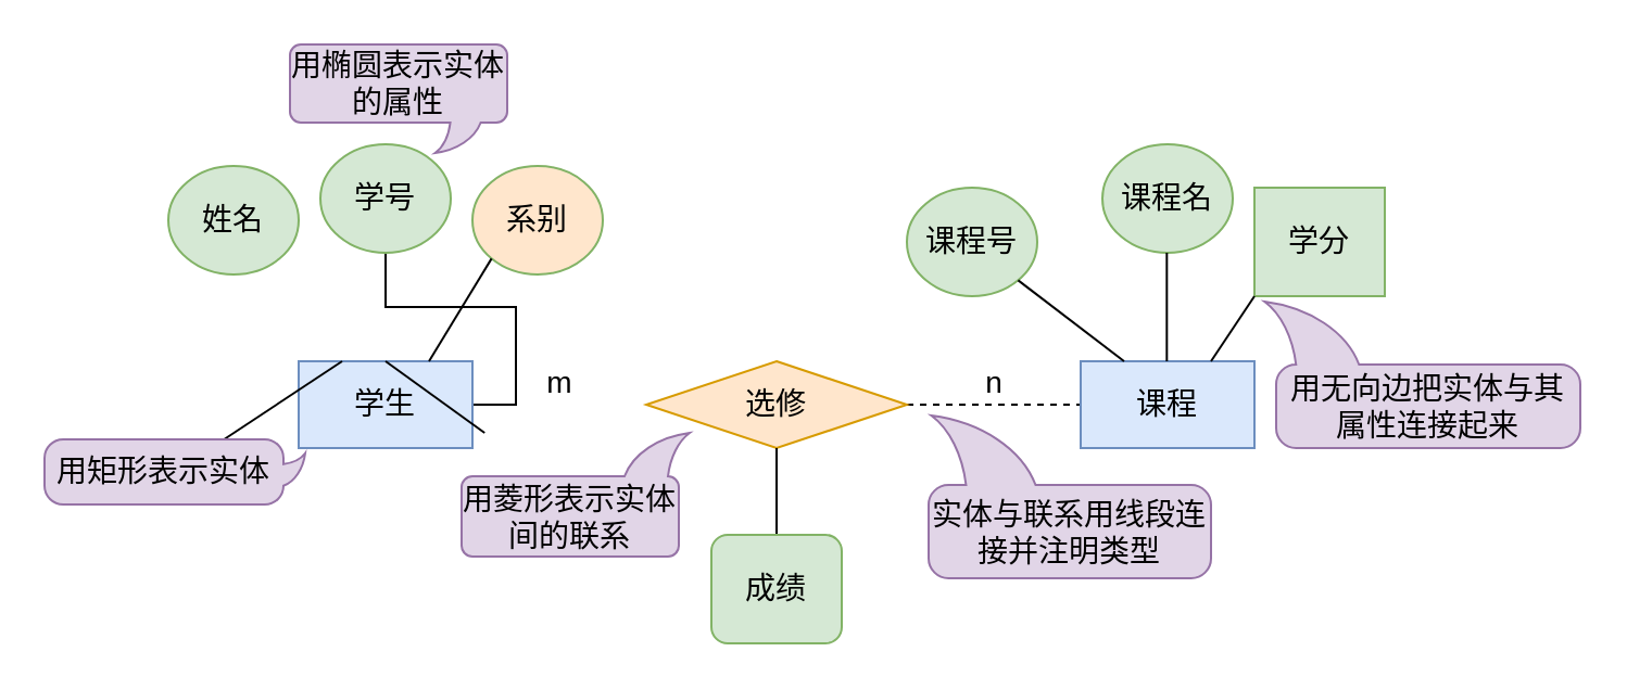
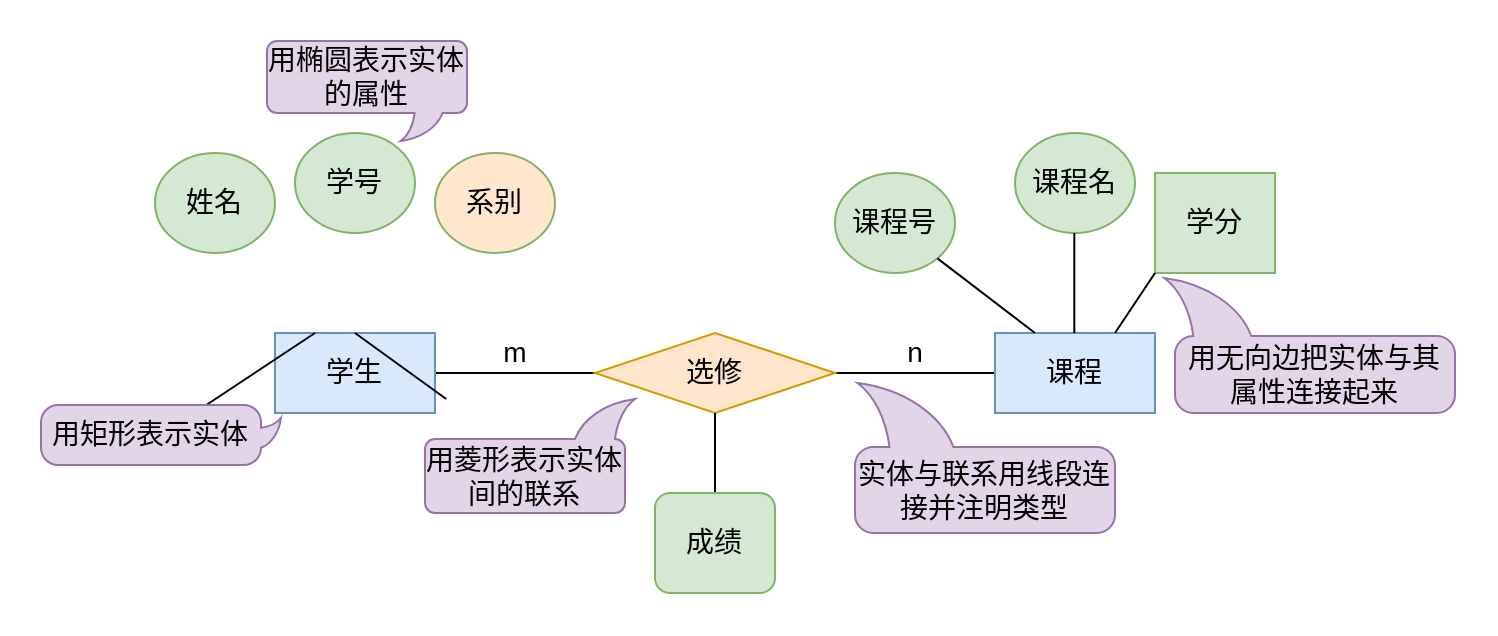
- <mxCell id="2" style="edgeStyle=orthogonalEdgeStyle;rounded=0;orthogonalLoop=1;jettySize=auto;html=1;exitX=1;exitY=0.5;exitDx=0;exitDy=0;fontSize=14;endArrow=none;endFill=0;" edge="1" parent="1" source="3" target="12"><mxGeometry relative="1" as="geometry" /></mxCell>
+ <mxCell id="2" style="edgeStyle=orthogonalEdgeStyle;rounded=0;orthogonalLoop=1;jettySize=auto;html=1;exitX=1;exitY=0.5;exitDx=0;exitDy=0;entryX=0;entryY=0.5;entryDx=0;entryDy=0;fontSize=14;endArrow=none;endFill=0;" edge="1" parent="1" source="3" target="5"><mxGeometry relative="1" as="geometry" /></mxCell>
- <mxCell id="15" value="" style="endArrow=none;html=1;rounded=0;fontSize=14;entryX=0;entryY=1;entryDx=0;entryDy=0;exitX=0.75;exitY=0;exitDx=0;exitDy=0;" edge="1" parent="1" source="3" target="13"><mxGeometry width="50" height="50" relative="1" as="geometry"><mxPoint x="187" y="176" as="sourcePoint" /><mxPoint x="187" y="126" as="targetPoint" /></mxGeometry></mxCell>
- <mxCell id="4" style="edgeStyle=orthogonalEdgeStyle;rounded=0;orthogonalLoop=1;jettySize=auto;html=1;exitX=1;exitY=0.5;exitDx=0;exitDy=0;entryX=0;entryY=0.5;entryDx=0;entryDy=0;fontSize=14;endArrow=none;endFill=0;dashed=1;" edge="1" parent="1" source="5" target="6"><mxGeometry relative="1" as="geometry" /></mxCell>
+ <mxCell id="4" style="edgeStyle=orthogonalEdgeStyle;rounded=0;orthogonalLoop=1;jettySize=auto;html=1;exitX=1;exitY=0.5;exitDx=0;exitDy=0;entryX=0;entryY=0.5;entryDx=0;entryDy=0;fontSize=14;endArrow=none;endFill=0;" edge="1" parent="1" source="5" target="6"><mxGeometry relative="1" as="geometry" /></mxCell>
